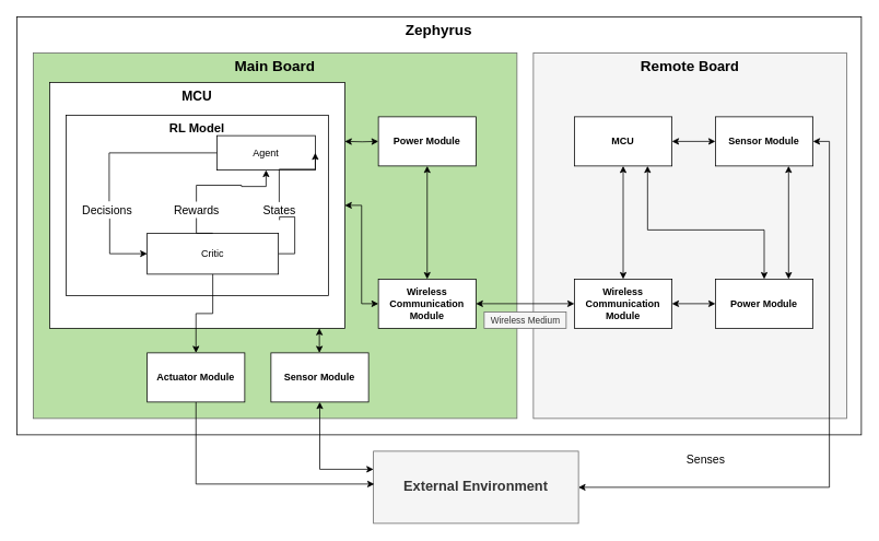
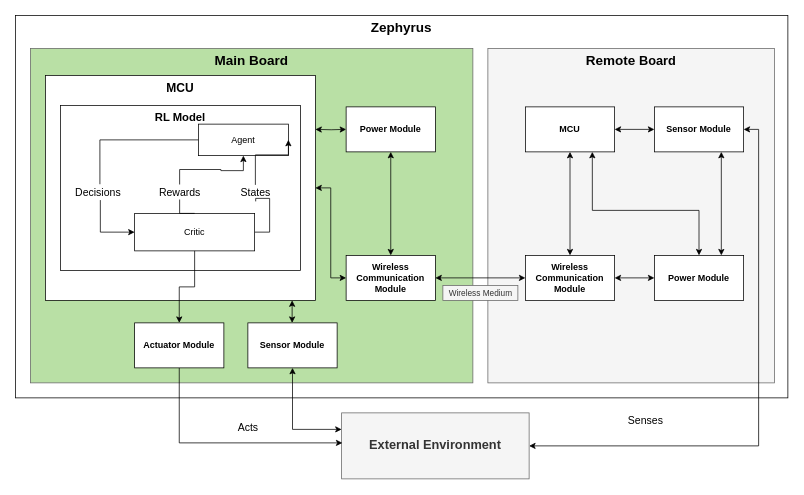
+ <mxCell id="17" value="&lt;font style=&quot;font-size: 14px&quot;&gt;Acts&lt;br&gt;&lt;/font&gt;" style="text;html=1;align=center;verticalAlign=middle;resizable=0;points=[];;autosize=1;" vertex="1" parent="1"><mxGeometry x="310" y="560" width="40" height="20" as="geometry" /></mxCell>
